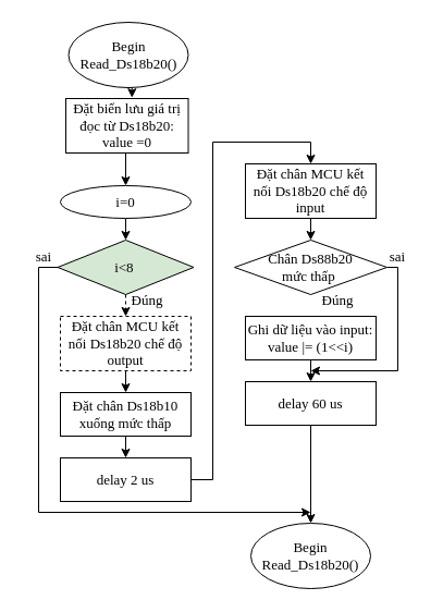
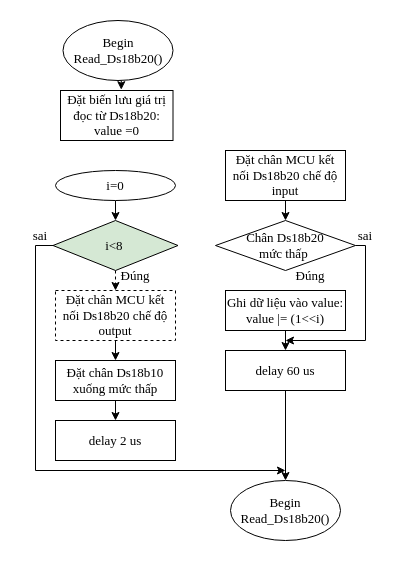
- <mxCell id="27" style="edgeStyle=orthogonalEdgeStyle;rounded=0;orthogonalLoop=1;jettySize=auto;html=1;exitX=0.5;exitY=1;exitDx=0;exitDy=0;entryX=0.5;entryY=0;entryDx=0;entryDy=0;" parent="1" source="28" target="7" edge="1"><mxGeometry relative="1" as="geometry" /></mxCell>
- <mxCell id="12" style="edgeStyle=orthogonalEdgeStyle;rounded=0;orthogonalLoop=1;jettySize=auto;html=1;exitX=1;exitY=0.5;exitDx=0;exitDy=0;fontFamily=Times New Roman;fontSize=13;entryX=0.5;entryY=0;entryDx=0;entryDy=0;" parent="1" source="13" target="29" edge="1"><mxGeometry relative="1" as="geometry"><Array as="points"><mxPoint x="195" y="440" /><mxPoint x="195" y="130" /><mxPoint x="285" y="130" /></Array><mxPoint x="285" y="140" as="targetPoint" /></mxGeometry></mxCell>
- <mxCell id="16" value="Chân Ds88b20&lt;br&gt;mức thấp&amp;nbsp;" style="rhombus;whiteSpace=wrap;html=1;fontFamily=Times New Roman;fontSize=13;" parent="1" vertex="1"><mxGeometry x="215" y="220" width="140" height="50" as="geometry" /></mxCell>
+ <mxCell id="16" value="Chân Ds18b20&lt;br&gt;mức thấp&amp;nbsp;" style="rhombus;whiteSpace=wrap;html=1;fontFamily=Times New Roman;fontSize=13;" parent="1" vertex="1"><mxGeometry x="215" y="220" width="140" height="50" as="geometry" /></mxCell>
- <mxCell id="18" value="Ghi dữ liệu vào input:&lt;br&gt;value |= (1&amp;lt;&amp;lt;i)" style="rounded=0;whiteSpace=wrap;html=1;fontFamily=Times New Roman;fontSize=13;" parent="1" vertex="1"><mxGeometry x="225" y="290" width="120" height="40" as="geometry" /></mxCell>
+ <mxCell id="18" value="Ghi dữ liệu vào value:&lt;br&gt;value |= (1&amp;lt;&amp;lt;i)" style="rounded=0;whiteSpace=wrap;html=1;fontFamily=Times New Roman;fontSize=13;" parent="1" vertex="1"><mxGeometry x="225" y="290" width="120" height="40" as="geometry" /></mxCell>
